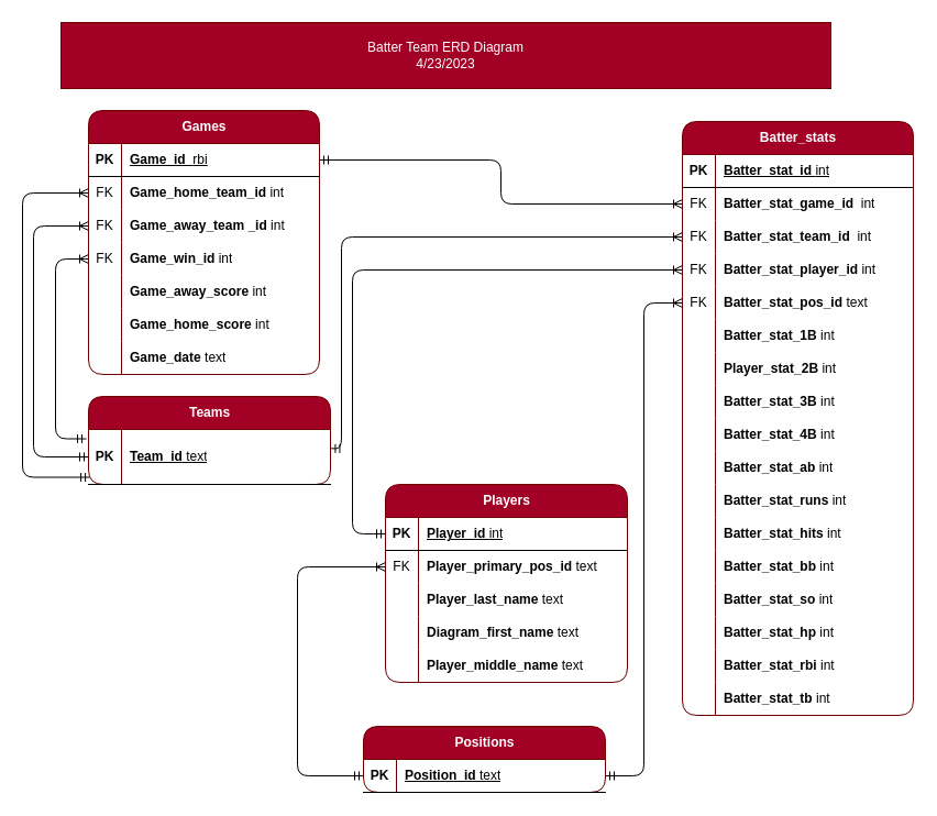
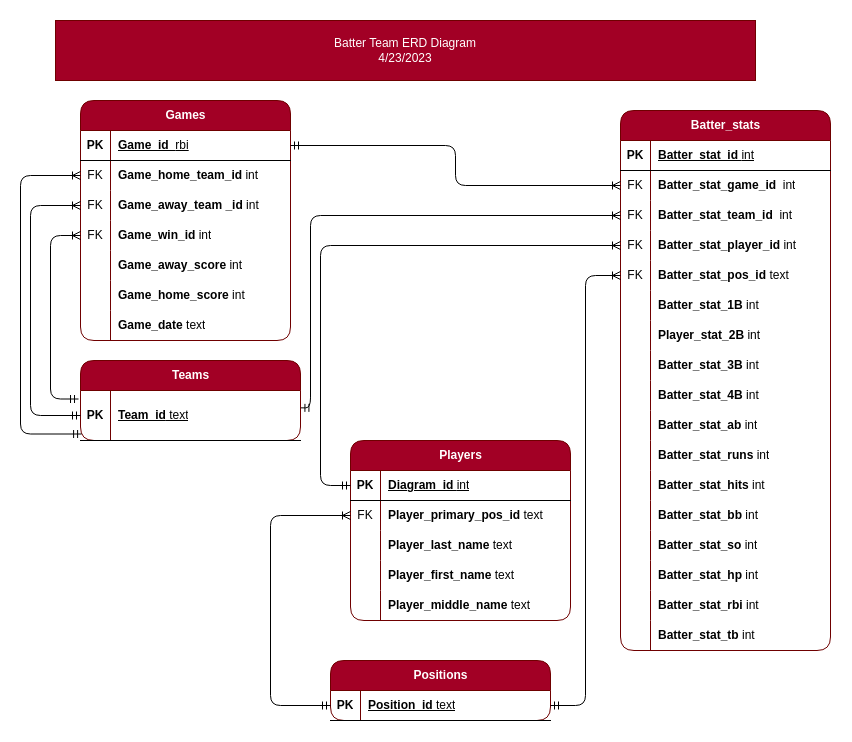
- <mxCell id="10" value="Player_id &lt;span style=&quot;font-weight: normal;&quot;&gt;int&lt;/span&gt;" style="shape=partialRectangle;connectable=0;fillColor=none;top=0;left=0;bottom=0;right=0;align=left;spacingLeft=6;fontStyle=5;overflow=hidden;whiteSpace=wrap;html=1;" parent="8" vertex="1"><mxGeometry x="30" width="190" height="30" as="geometry"><mxRectangle width="190" height="30" as="alternateBounds" /></mxGeometry></mxCell>
+ <mxCell id="10" value="Diagram_id &lt;span style=&quot;font-weight: normal;&quot;&gt;int&lt;/span&gt;" style="shape=partialRectangle;connectable=0;fillColor=none;top=0;left=0;bottom=0;right=0;align=left;spacingLeft=6;fontStyle=5;overflow=hidden;whiteSpace=wrap;html=1;" parent="8" vertex="1"><mxGeometry x="30" width="190" height="30" as="geometry"><mxRectangle width="190" height="30" as="alternateBounds" /></mxGeometry></mxCell>
- <mxCell id="19" value="&lt;b&gt;Diagram_first_name&amp;nbsp;&lt;/b&gt;text" style="shape=partialRectangle;connectable=0;fillColor=none;top=0;left=0;bottom=0;right=0;align=left;spacingLeft=6;overflow=hidden;whiteSpace=wrap;html=1;" vertex="1" parent="17"><mxGeometry x="30" width="190" height="30" as="geometry"><mxRectangle width="190" height="30" as="alternateBounds" /></mxGeometry></mxCell>
+ <mxCell id="19" value="&lt;b&gt;Player_first_name&amp;nbsp;&lt;/b&gt;text" style="shape=partialRectangle;connectable=0;fillColor=none;top=0;left=0;bottom=0;right=0;align=left;spacingLeft=6;overflow=hidden;whiteSpace=wrap;html=1;" vertex="1" parent="17"><mxGeometry x="30" width="190" height="30" as="geometry"><mxRectangle width="190" height="30" as="alternateBounds" /></mxGeometry></mxCell>
